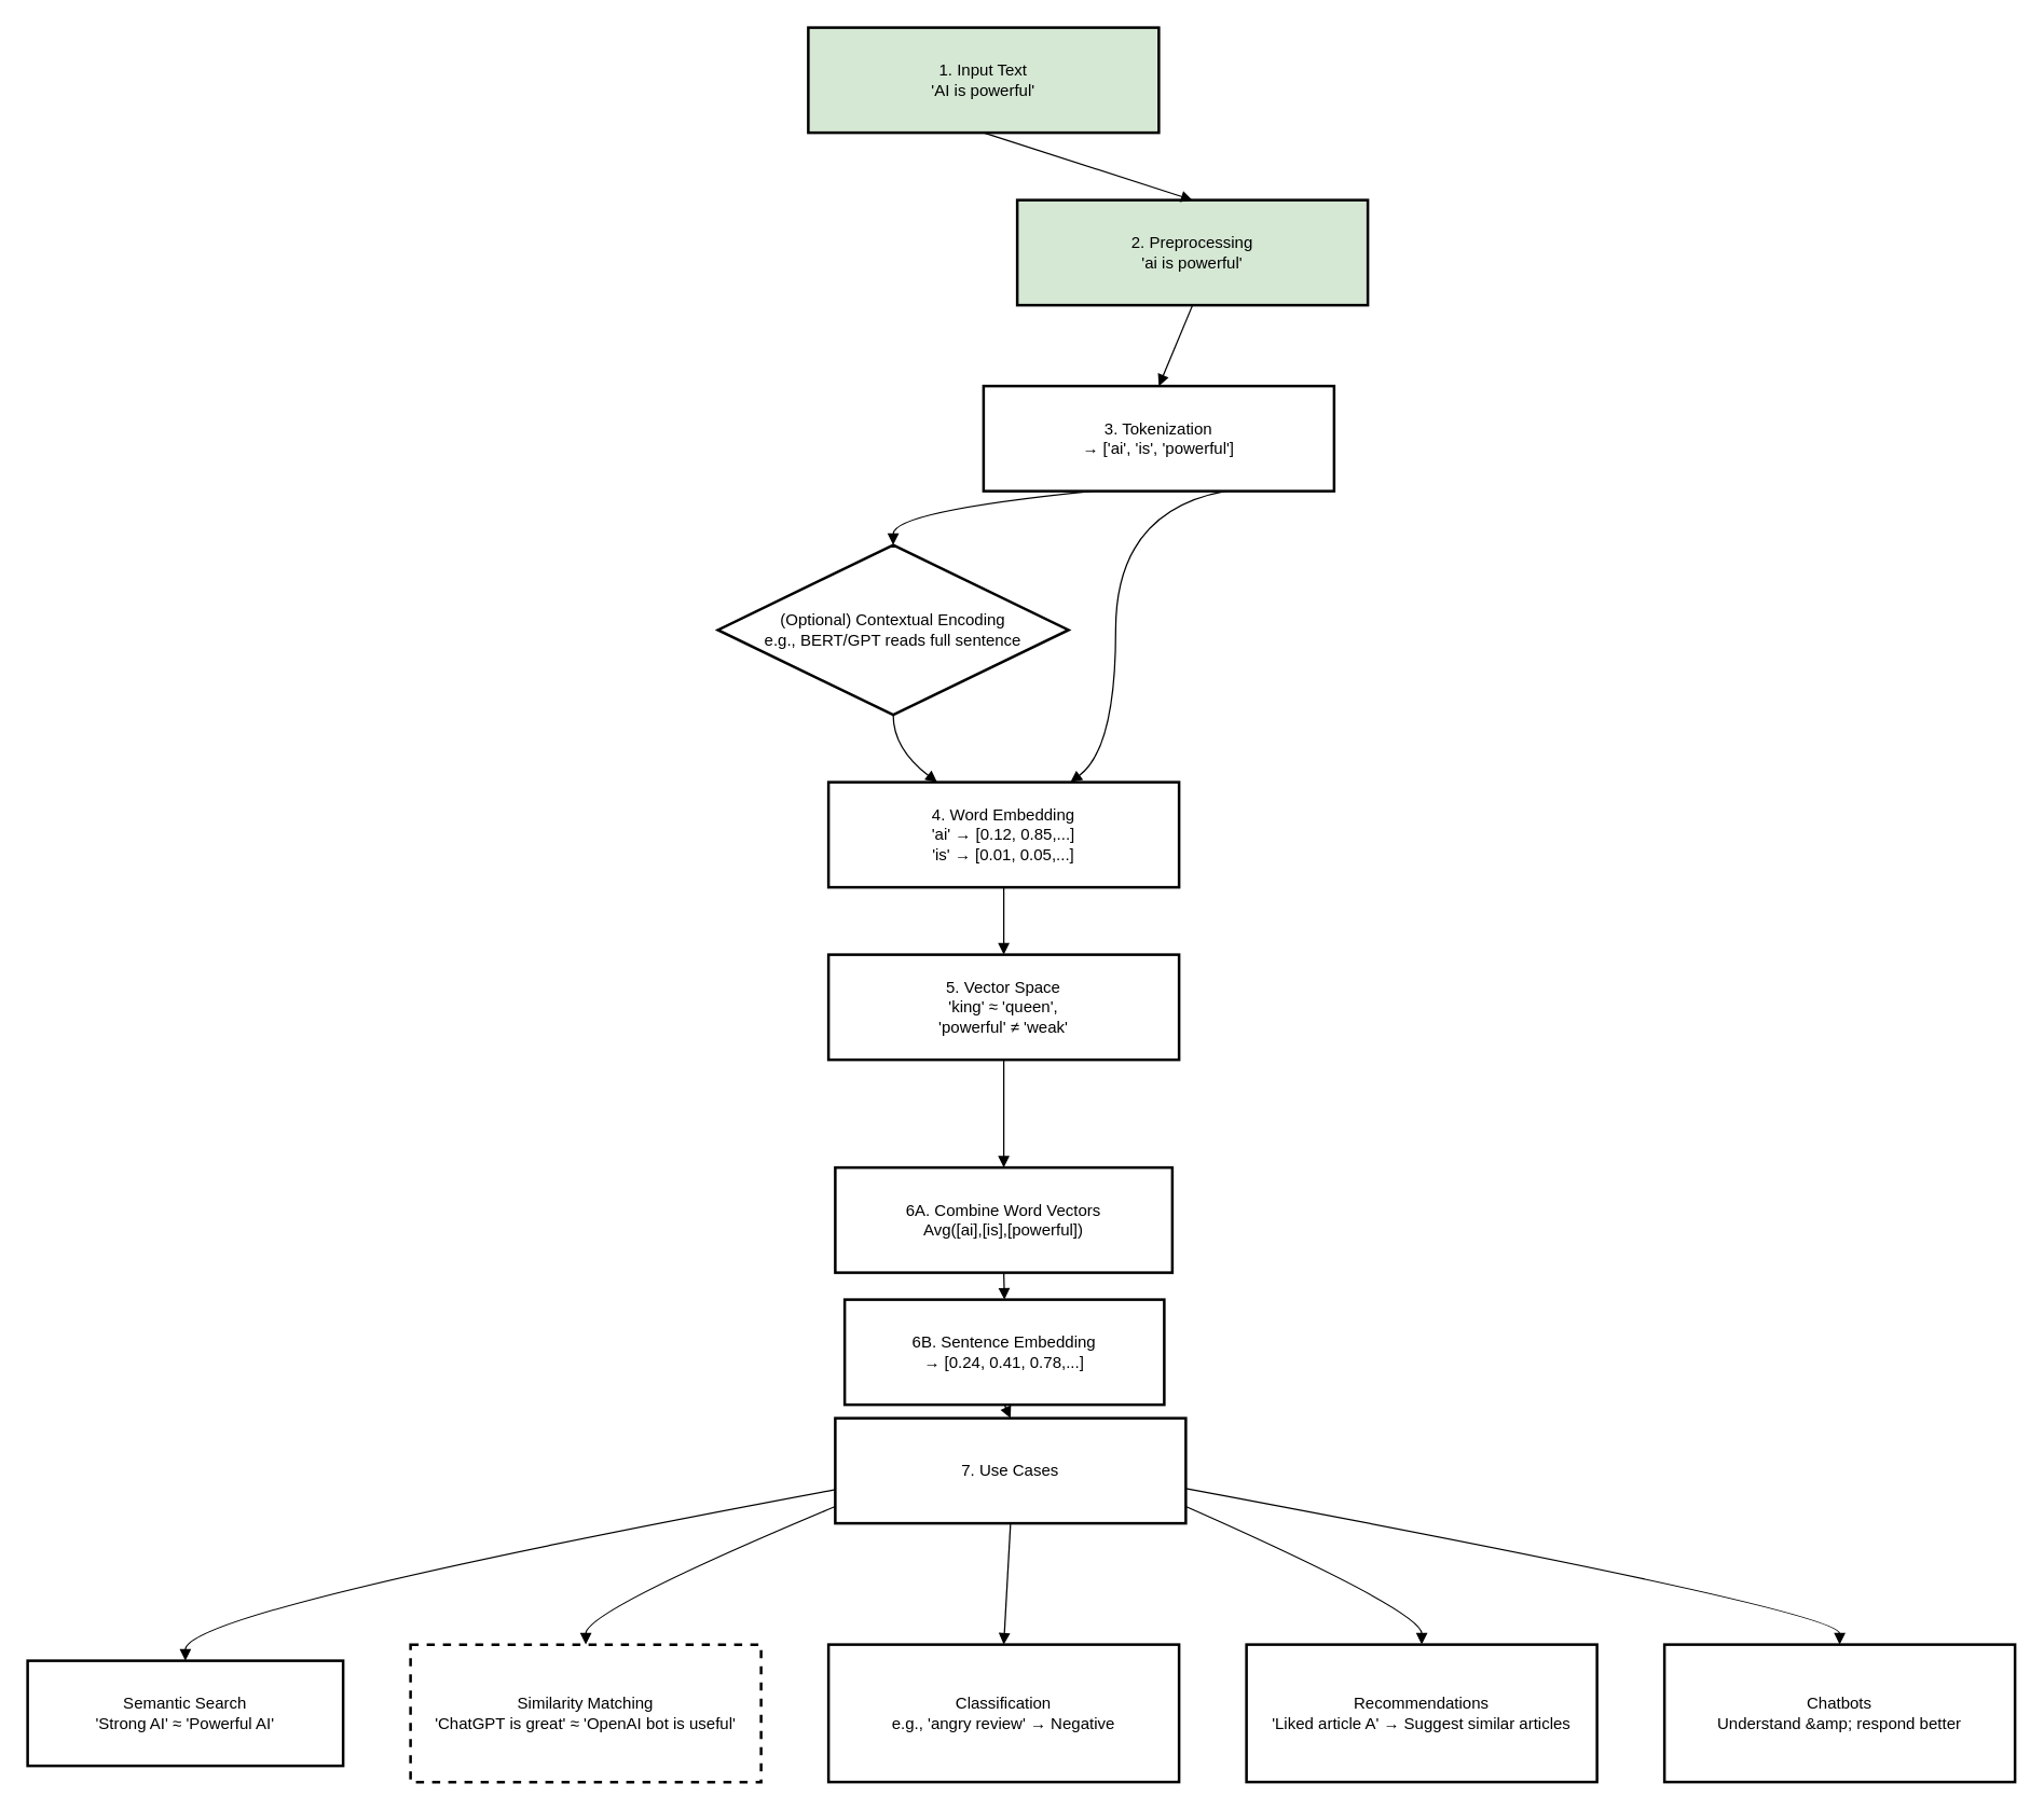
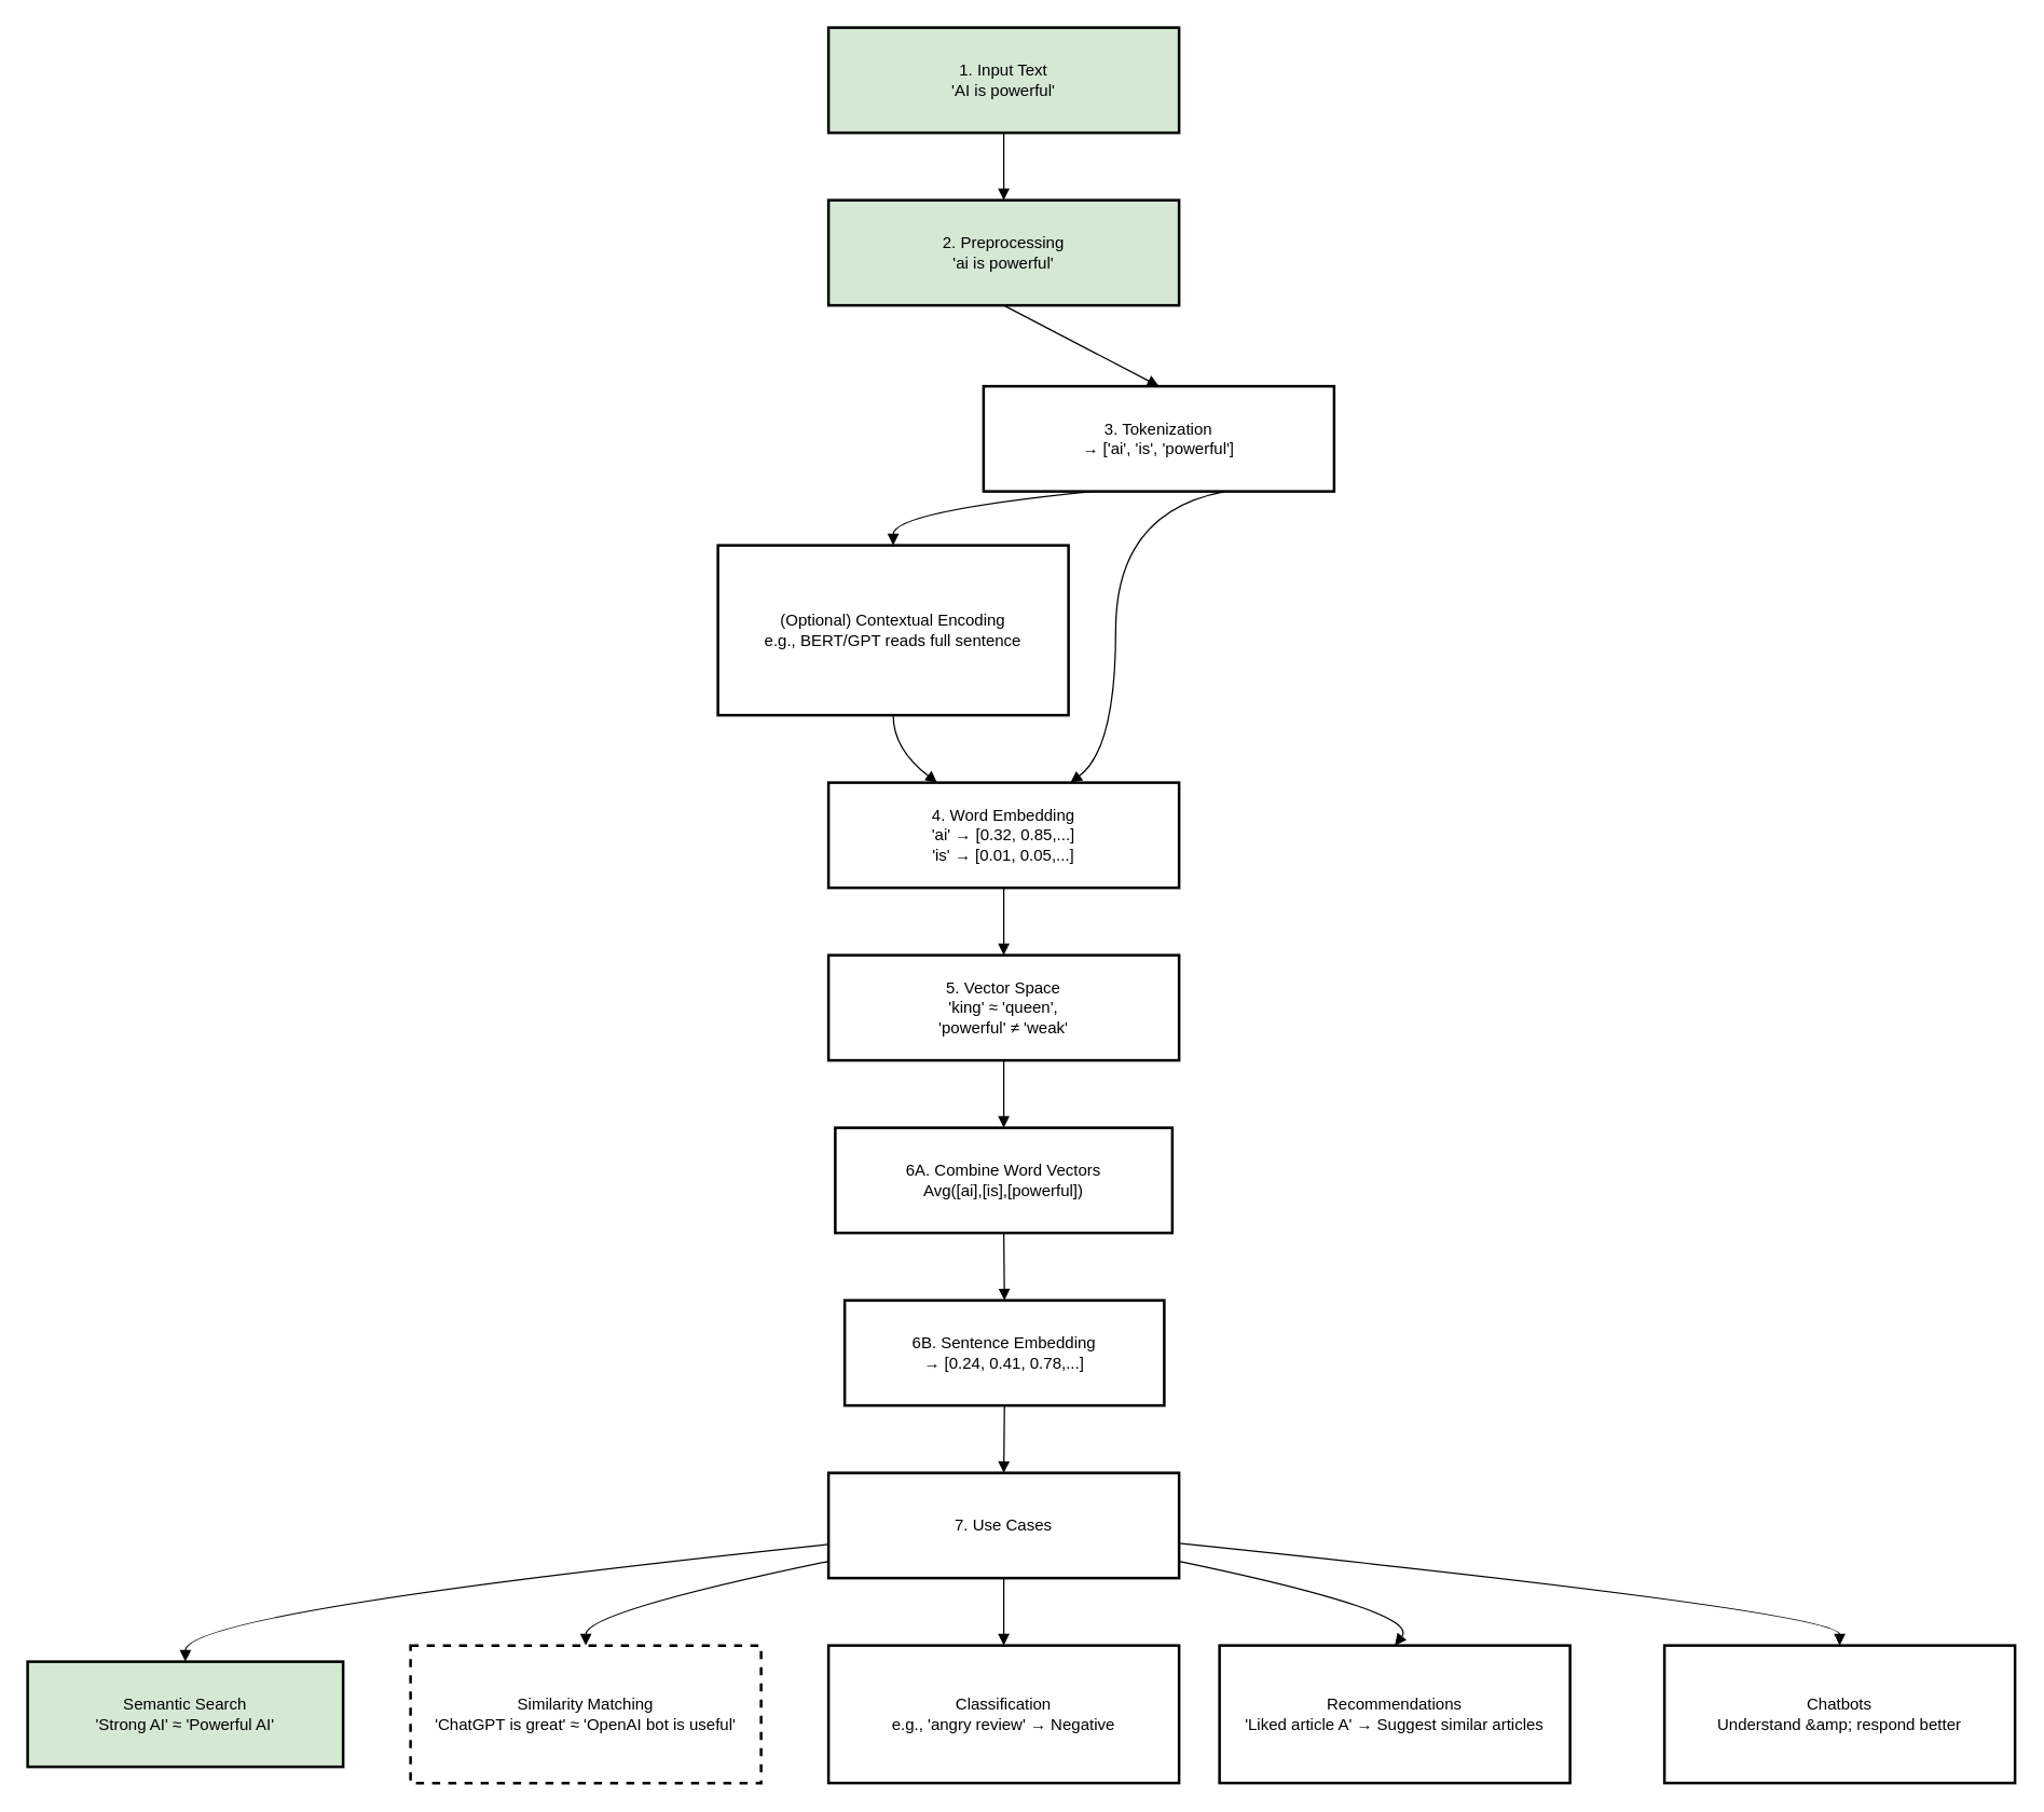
- <mxCell id="2" value="1. Input Text&#10;'AI is powerful'" style="whiteSpace=wrap;strokeWidth=2;fillColor=#D5E8D4;" vertex="1" parent="1"><mxGeometry x="599" y="20" width="260" height="78" as="geometry" /></mxCell>
+ <mxCell id="2" value="1. Input Text&#10;'AI is powerful'" style="whiteSpace=wrap;strokeWidth=2;fillColor=#D5E8D4;" vertex="1" parent="1"><mxGeometry x="614" y="20" width="260" height="78" as="geometry" /></mxCell>
- <mxCell id="3" value="2. Preprocessing&#10;'ai is powerful'" style="whiteSpace=wrap;strokeWidth=2;fillColor=#D5E8D4;" vertex="1" parent="1"><mxGeometry x="754" y="148" width="260" height="78" as="geometry" /></mxCell>
+ <mxCell id="3" value="2. Preprocessing&#10;'ai is powerful'" style="whiteSpace=wrap;strokeWidth=2;fillColor=#D5E8D4;" vertex="1" parent="1"><mxGeometry x="614" y="148" width="260" height="78" as="geometry" /></mxCell>
- <mxCell id="5" value="(Optional) Contextual Encoding&#10;e.g., BERT/GPT reads full sentence" style="rhombus;whiteSpace=wrap;strokeWidth=2;" vertex="1" parent="1"><mxGeometry x="532" y="404" width="260" height="126" as="geometry" /></mxCell>
+ <mxCell id="5" value="(Optional) Contextual Encoding&#10;e.g., BERT/GPT reads full sentence" style="whiteSpace=wrap;strokeWidth=2;" vertex="1" parent="1"><mxGeometry x="532" y="404" width="260" height="126" as="geometry" /></mxCell>
- <mxCell id="6" value="4. Word Embedding&#10;'ai' → [0.12, 0.85,...]&#10;'is' → [0.01, 0.05,...]" style="whiteSpace=wrap;strokeWidth=2;" vertex="1" parent="1"><mxGeometry x="614" y="580" width="260" height="78" as="geometry" /></mxCell>
+ <mxCell id="6" value="4. Word Embedding&#10;'ai' → [0.32, 0.85,...]&#10;'is' → [0.01, 0.05,...]" style="whiteSpace=wrap;strokeWidth=2;" vertex="1" parent="1"><mxGeometry x="614" y="580" width="260" height="78" as="geometry" /></mxCell>
- <mxCell id="8" value="6A. Combine Word Vectors&#10;Avg([ai],[is],[powerful])" style="whiteSpace=wrap;strokeWidth=2;" vertex="1" parent="1"><mxGeometry x="619" y="866" width="250" height="78" as="geometry" /></mxCell>
+ <mxCell id="8" value="6A. Combine Word Vectors&#10;Avg([ai],[is],[powerful])" style="whiteSpace=wrap;strokeWidth=2;" vertex="1" parent="1"><mxGeometry x="619" y="836" width="250" height="78" as="geometry" /></mxCell>
- <mxCell id="10" value="7. Use Cases" style="whiteSpace=wrap;strokeWidth=2;" vertex="1" parent="1"><mxGeometry x="619" y="1052" width="260" height="78" as="geometry" /></mxCell>
+ <mxCell id="10" value="7. Use Cases" style="whiteSpace=wrap;strokeWidth=2;" vertex="1" parent="1"><mxGeometry x="614" y="1092" width="260" height="78" as="geometry" /></mxCell>
- <mxCell id="11" value="Semantic Search&#10;'Strong AI' ≈ 'Powerful AI'" style="whiteSpace=wrap;strokeWidth=2;" vertex="1" parent="1"><mxGeometry x="20" y="1232" width="234" height="78" as="geometry" /></mxCell>
+ <mxCell id="11" value="Semantic Search&#10;'Strong AI' ≈ 'Powerful AI'" style="whiteSpace=wrap;strokeWidth=2;fillColor=#d5e8d4;" vertex="1" parent="1"><mxGeometry x="20" y="1232" width="234" height="78" as="geometry" /></mxCell>
- <mxCell id="14" value="Recommendations&#10;'Liked article A' → Suggest similar articles" style="whiteSpace=wrap;strokeWidth=2;" vertex="1" parent="1"><mxGeometry x="924" y="1220" width="260" height="102" as="geometry" /></mxCell>
+ <mxCell id="14" value="Recommendations&#10;'Liked article A' → Suggest similar articles" style="whiteSpace=wrap;strokeWidth=2;" vertex="1" parent="1"><mxGeometry x="904" y="1220" width="260" height="102" as="geometry" /></mxCell>
